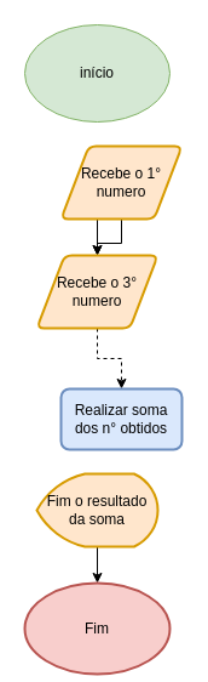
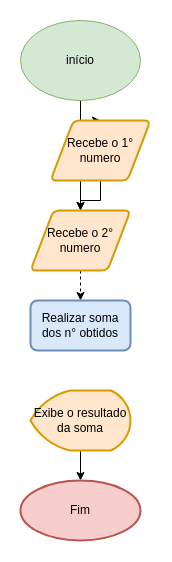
+ <mxCell id="2" style="edgeStyle=orthogonalEdgeStyle;rounded=0;orthogonalLoop=1;jettySize=auto;html=1;exitX=0.5;exitY=1;exitDx=0;exitDy=0;" edge="1" parent="1" source="3" target="6"><mxGeometry relative="1" as="geometry"><Array as="points" /></mxGeometry></mxCell>
- <mxCell id="8" value="Recebe o 3° numero" style="shape=parallelogram;html=1;strokeWidth=2;perimeter=parallelogramPerimeter;whiteSpace=wrap;rounded=1;arcSize=12;size=0.23;fillColor=#ffe6cc;strokeColor=#d79b00;" vertex="1" parent="1"><mxGeometry x="30" y="210" width="100" height="60" as="geometry" /></mxCell>
+ <mxCell id="8" value="Recebe o 2° numero" style="shape=parallelogram;html=1;strokeWidth=2;perimeter=parallelogramPerimeter;whiteSpace=wrap;rounded=1;arcSize=12;size=0.23;fillColor=#ffe6cc;strokeColor=#d79b00;" vertex="1" parent="1"><mxGeometry x="30" y="210" width="100" height="60" as="geometry" /></mxCell>
- <mxCell id="9" value="Realizar soma dos n° obtidos" style="rounded=1;whiteSpace=wrap;html=1;absoluteArcSize=1;arcSize=14;strokeWidth=2;fillColor=#dae8fc;strokeColor=#6c8ebf;" vertex="1" parent="1"><mxGeometry x="50" y="320" width="100" height="50" as="geometry" /></mxCell>
+ <mxCell id="9" value="Realizar soma dos n° obtidos" style="rounded=1;whiteSpace=wrap;html=1;absoluteArcSize=1;arcSize=14;strokeWidth=2;fillColor=#dae8fc;strokeColor=#6c8ebf;" vertex="1" parent="1"><mxGeometry x="30" y="300" width="100" height="50" as="geometry" /></mxCell>
- <mxCell id="11" value="Fim o resultado da soma" style="strokeWidth=2;html=1;shape=mxgraph.flowchart.display;whiteSpace=wrap;fillColor=#ffe6cc;strokeColor=#d79b00;" vertex="1" parent="1"><mxGeometry x="30" y="390" width="100" height="60" as="geometry" /></mxCell>
+ <mxCell id="11" value="Exibe o resultado da soma" style="strokeWidth=2;html=1;shape=mxgraph.flowchart.display;whiteSpace=wrap;fillColor=#ffe6cc;strokeColor=#d79b00;" vertex="1" parent="1"><mxGeometry x="30" y="390" width="100" height="60" as="geometry" /></mxCell>
- <mxCell id="12" value="Fim" style="strokeWidth=2;html=1;shape=mxgraph.flowchart.start_1;whiteSpace=wrap;fillColor=#f8cecc;strokeColor=#b85450;" vertex="1" parent="1"><mxGeometry x="20" y="480" width="120" height="75" as="geometry" /></mxCell>
+ <mxCell id="12" value="Fim" style="strokeWidth=2;html=1;shape=mxgraph.flowchart.start_1;whiteSpace=wrap;fillColor=#f8cecc;strokeColor=#b85450;" vertex="1" parent="1"><mxGeometry x="20" y="480" width="120" height="60" as="geometry" /></mxCell>
